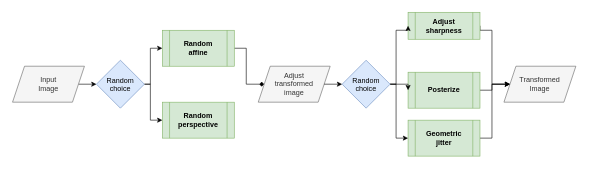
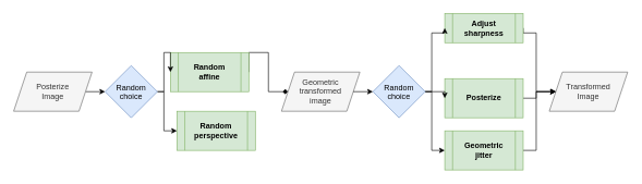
- <mxCell id="6" value="Random&lt;br&gt;affine" style="shape=process;whiteSpace=wrap;html=1;backgroundOutline=1;fillColor=#d5e8d4;strokeColor=#82b366;fontStyle=1" vertex="1" parent="1"><mxGeometry x="270" y="50" width="120" height="60" as="geometry" /></mxCell>
+ <mxCell id="6" value="Random&lt;br&gt;affine" style="shape=process;whiteSpace=wrap;html=1;backgroundOutline=1;fillColor=#d5e8d4;strokeColor=#82b366;fontStyle=1" vertex="1" parent="1"><mxGeometry x="260" y="80" width="120" height="60" as="geometry" /></mxCell>
- <mxCell id="3" value="Input&lt;br&gt;Image" style="shape=parallelogram;perimeter=parallelogramPerimeter;whiteSpace=wrap;html=1;fixedSize=1;fillColor=#f5f5f5;fontColor=#333333;strokeColor=#666666;fontStyle=0" vertex="1" parent="1"><mxGeometry y="110" width="120" height="60" as="geometry" x="20" /></mxCell>
+ <mxCell id="3" value="Posterize&lt;br&gt;Image" style="shape=parallelogram;perimeter=parallelogramPerimeter;whiteSpace=wrap;html=1;fixedSize=1;fillColor=#f5f5f5;fontColor=#333333;strokeColor=#666666;fontStyle=0" vertex="1" parent="1"><mxGeometry y="110" width="120" height="60" as="geometry" x="20" /></mxCell>
- <mxCell id="17" value="Adjust&lt;br&gt;transformed&lt;br&gt;image" style="shape=parallelogram;perimeter=parallelogramPerimeter;whiteSpace=wrap;html=1;fixedSize=1;fillColor=#f5f5f5;fontColor=#333333;strokeColor=#666666;fontStyle=0" vertex="1" parent="1"><mxGeometry x="430" y="110" width="120" height="60" as="geometry" /></mxCell>
+ <mxCell id="17" value="Geometric&lt;br&gt;transformed&lt;br&gt;image" style="shape=parallelogram;perimeter=parallelogramPerimeter;whiteSpace=wrap;html=1;fixedSize=1;fillColor=#f5f5f5;fontColor=#333333;strokeColor=#666666;fontStyle=0" vertex="1" parent="1"><mxGeometry x="430" y="110" width="120" height="60" as="geometry" /></mxCell>
